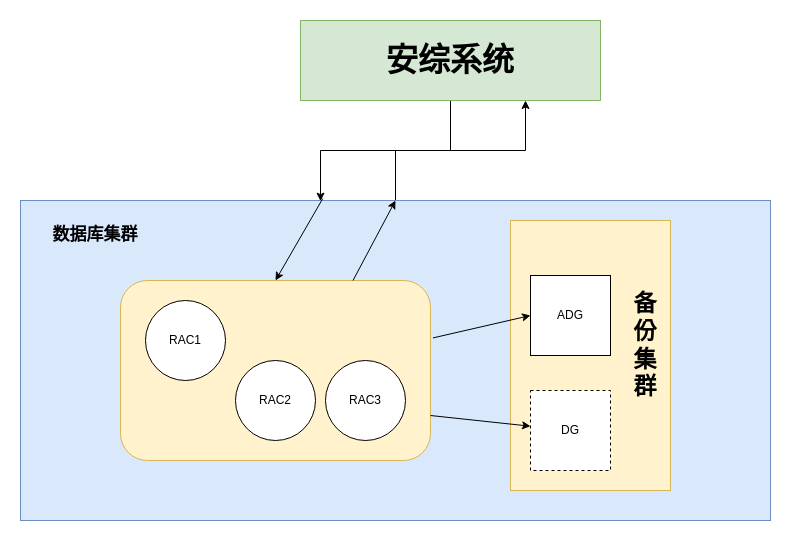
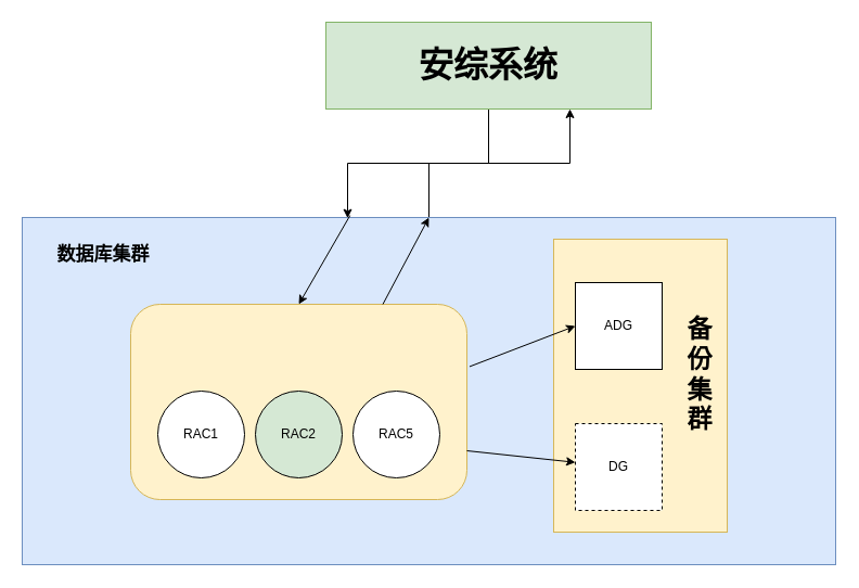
- <mxCell id="12" value="ADG" style="whiteSpace=wrap;html=1;aspect=fixed;" vertex="1" parent="1"><mxGeometry x="530" y="275" width="80" height="80" as="geometry" /></mxCell>
+ <mxCell id="12" value="ADG" style="whiteSpace=wrap;html=1;aspect=fixed;" vertex="1" parent="1"><mxGeometry x="530" y="260" width="80" height="80" as="geometry" /></mxCell>
- <mxCell id="8" value="RAC1" style="ellipse;whiteSpace=wrap;html=1;aspect=fixed;" vertex="1" parent="1"><mxGeometry x="145" y="300" width="80" height="80" as="geometry" /></mxCell>
+ <mxCell id="8" value="RAC1" style="ellipse;whiteSpace=wrap;html=1;aspect=fixed;" vertex="1" parent="1"><mxGeometry x="145" y="360" width="80" height="80" as="geometry" /></mxCell>
- <mxCell id="7" value="RAC2" style="ellipse;whiteSpace=wrap;html=1;aspect=fixed;" vertex="1" parent="1"><mxGeometry x="235" y="360" width="80" height="80" as="geometry" /></mxCell>
+ <mxCell id="7" value="RAC2" style="ellipse;whiteSpace=wrap;html=1;aspect=fixed;fillColor=#d5e8d4;" vertex="1" parent="1"><mxGeometry x="235" y="360" width="80" height="80" as="geometry" /></mxCell>
- <mxCell id="9" value="RAC3" style="ellipse;whiteSpace=wrap;html=1;aspect=fixed;" vertex="1" parent="1"><mxGeometry x="325" y="360" width="80" height="80" as="geometry" /></mxCell>
+ <mxCell id="9" value="RAC5" style="ellipse;whiteSpace=wrap;html=1;aspect=fixed;" vertex="1" parent="1"><mxGeometry x="325" y="360" width="80" height="80" as="geometry" /></mxCell>
